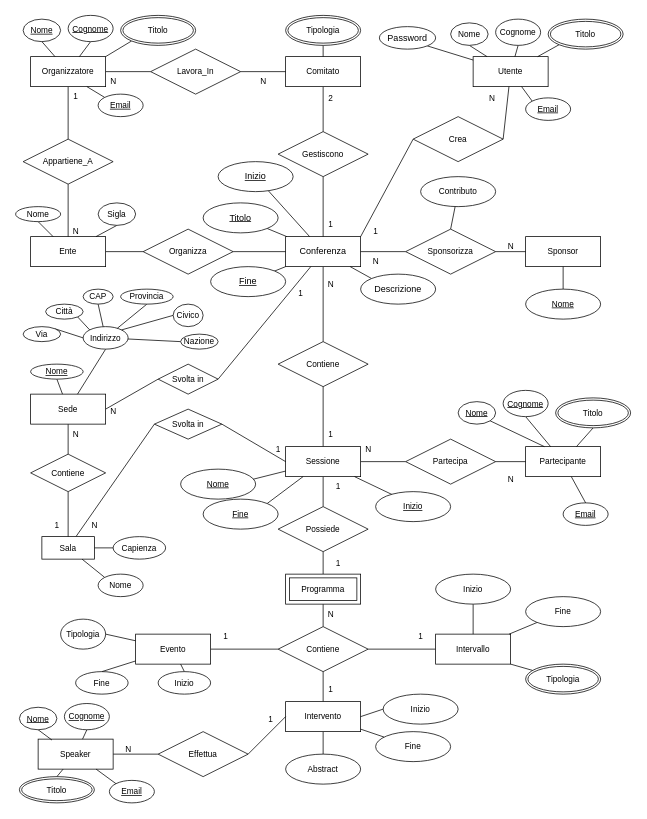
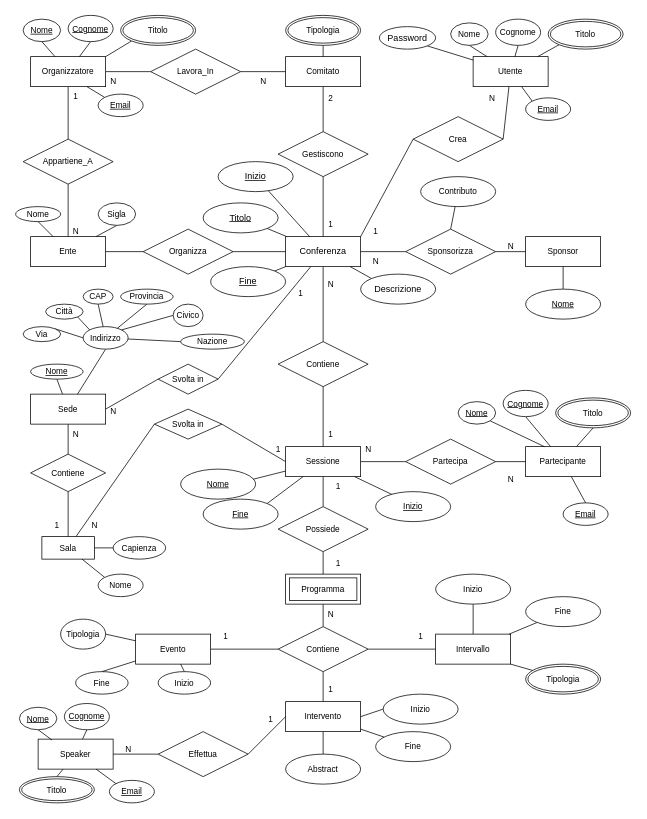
- <mxCell id="95" value="Nazione" style="ellipse;whiteSpace=wrap;html=1;align=center;fontFamily=Helvetica;fontSize=11;fontColor=default;" parent="1" vertex="1"><mxGeometry x="240" y="445" width="50" height="20" as="geometry" /></mxCell>
+ <mxCell id="95" value="Nazione" style="ellipse;whiteSpace=wrap;html=1;align=center;fontFamily=Helvetica;fontSize=11;fontColor=default;" parent="1" vertex="1"><mxGeometry x="240" y="445" width="85" height="20" as="geometry" /></mxCell>
